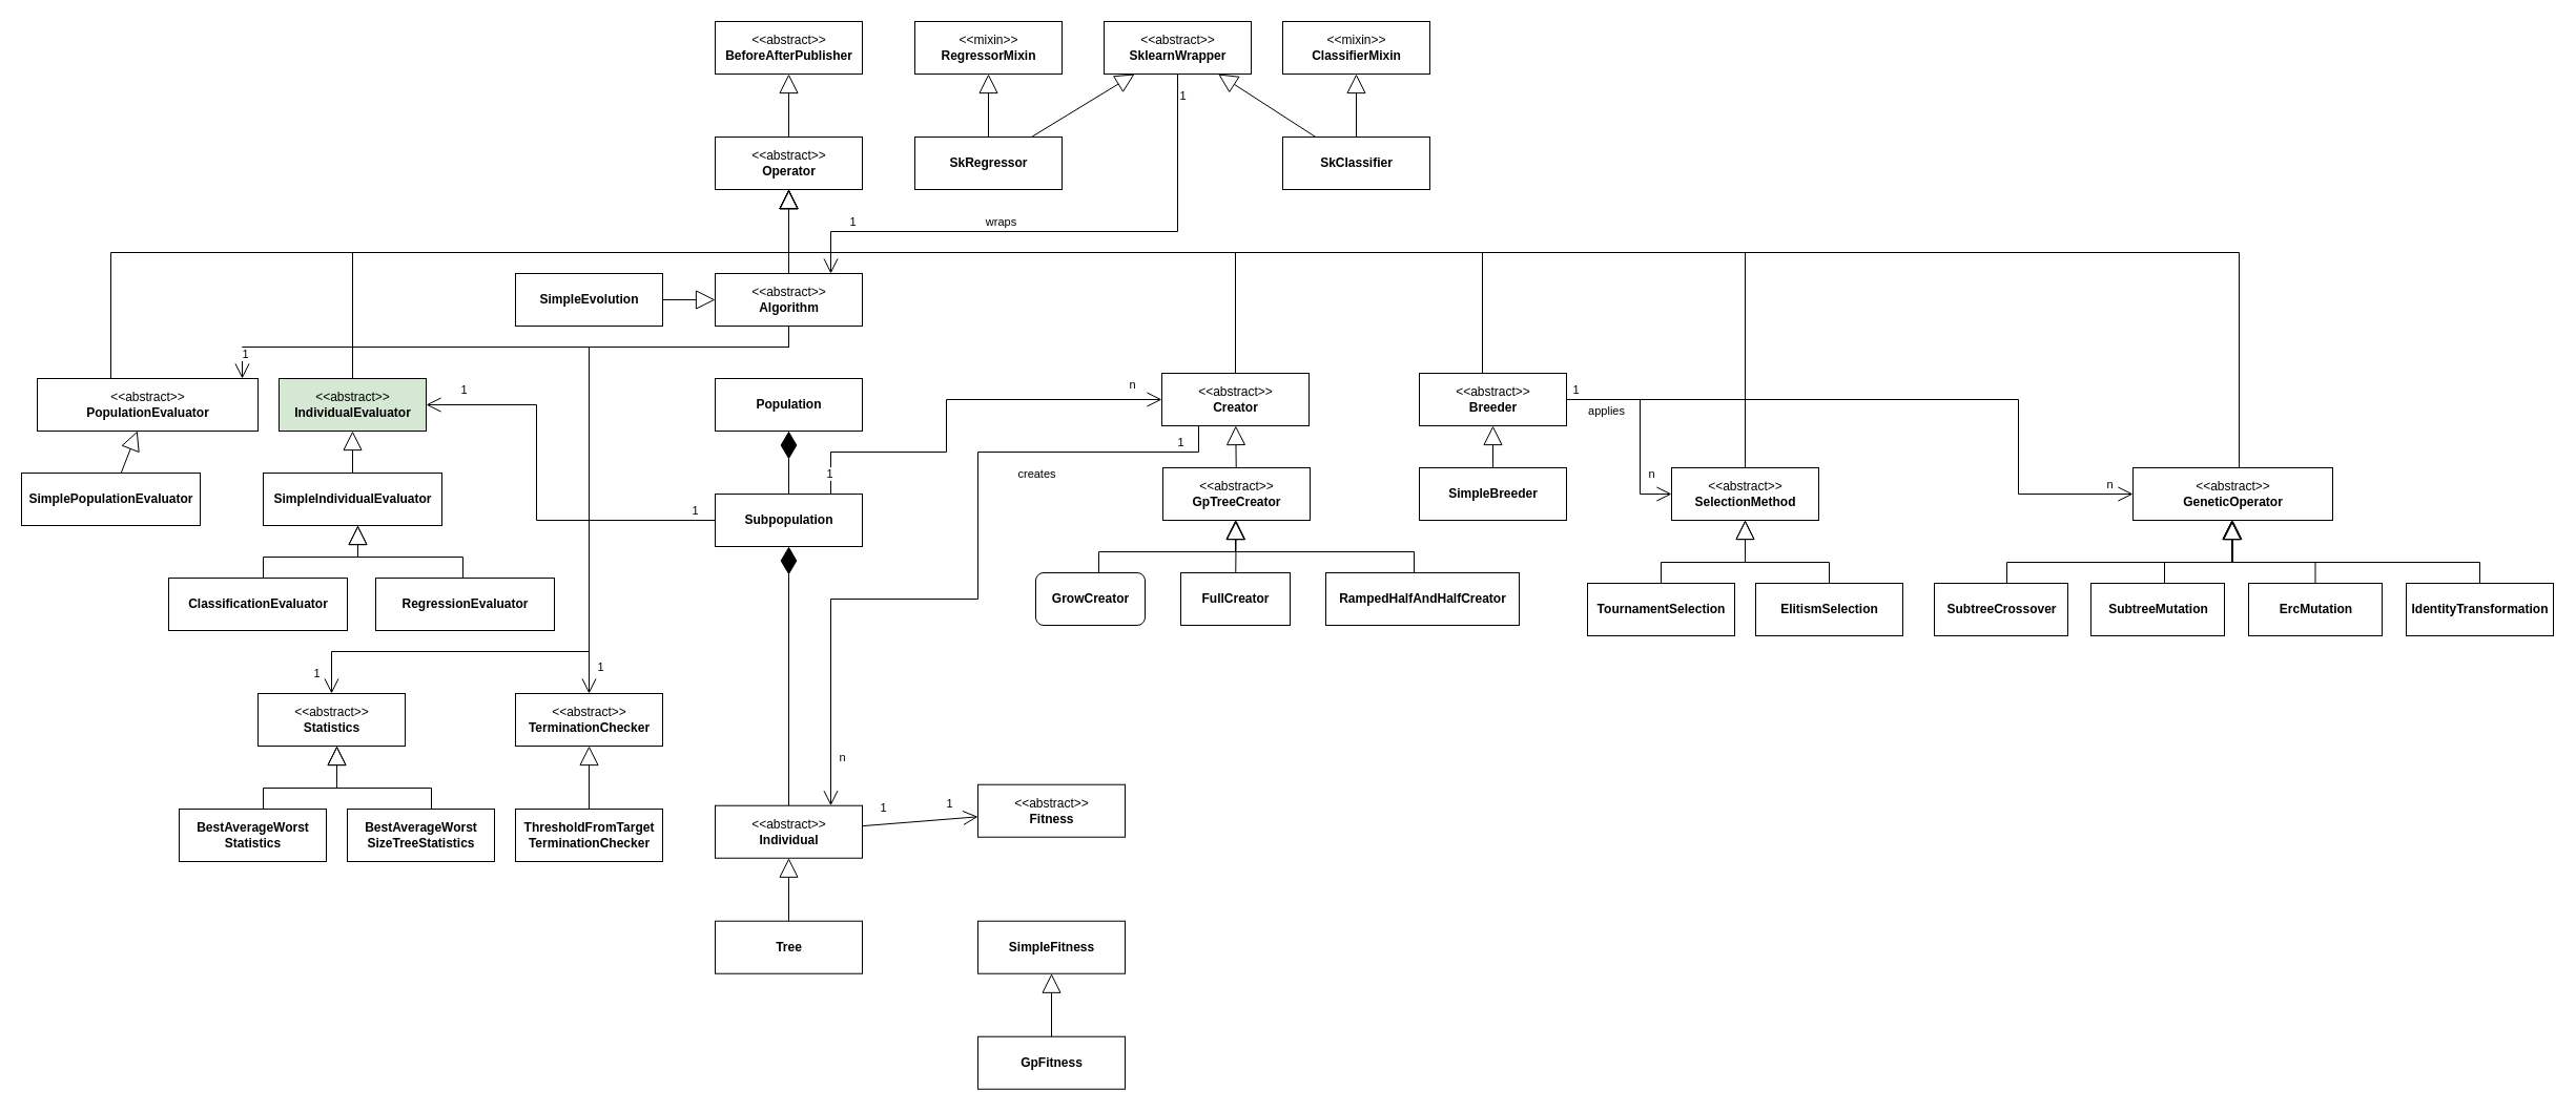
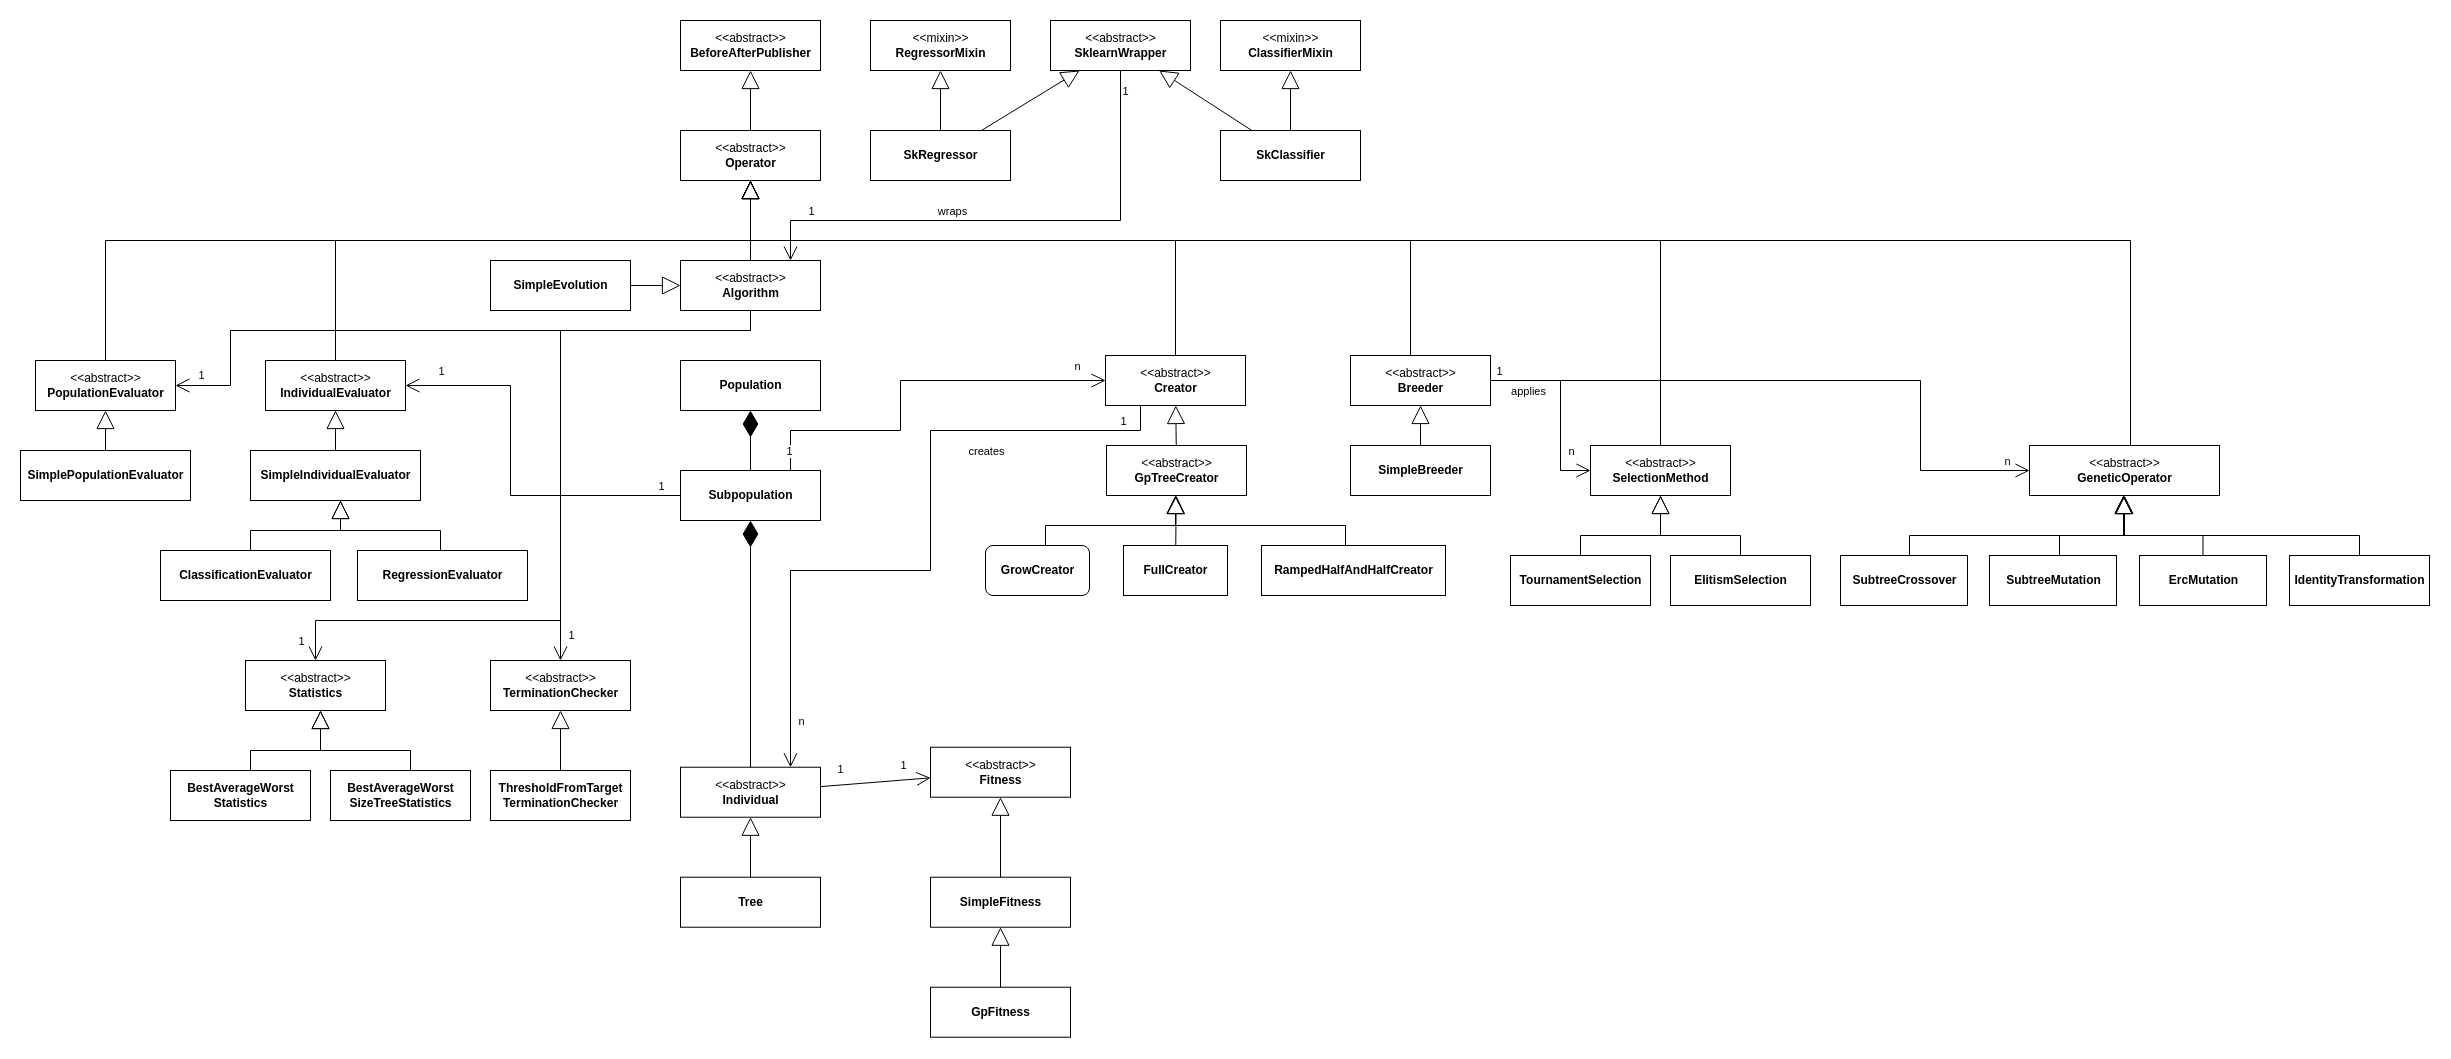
- <mxCell id="4" value="&amp;lt;&amp;lt;abstract&amp;gt;&amp;gt;&lt;br&gt;&lt;b&gt;PopulationEvaluator&lt;/b&gt;" style="html=1;" vertex="1" parent="1"><mxGeometry x="35" y="360" width="210" height="50" as="geometry" /></mxCell>
+ <mxCell id="4" value="&amp;lt;&amp;lt;abstract&amp;gt;&amp;gt;&lt;br&gt;&lt;b&gt;PopulationEvaluator&lt;/b&gt;" style="html=1;" vertex="1" parent="1"><mxGeometry x="35" y="360" width="140" height="50" as="geometry" /></mxCell>
- <mxCell id="10" value="&amp;lt;&amp;lt;abstract&amp;gt;&amp;gt;&lt;br&gt;&lt;b&gt;IndividualEvaluator&lt;/b&gt;" style="html=1;fillColor=#d5e8d4;" vertex="1" parent="1"><mxGeometry x="265" y="360" width="140" height="50" as="geometry" /></mxCell>
+ <mxCell id="10" value="&amp;lt;&amp;lt;abstract&amp;gt;&amp;gt;&lt;br&gt;&lt;b&gt;IndividualEvaluator&lt;/b&gt;" style="html=1;" vertex="1" parent="1"><mxGeometry x="265" y="360" width="140" height="50" as="geometry" /></mxCell>
+ <mxCell id="64" value="" style="endArrow=block;endSize=16;endFill=0;html=1;rounded=0;" edge="1" parent="1" source="52" target="51"><mxGeometry width="160" relative="1" as="geometry"><mxPoint x="965" y="576.73" as="sourcePoint" /><mxPoint x="965" y="536.73" as="targetPoint" /></mxGeometry></mxCell>
